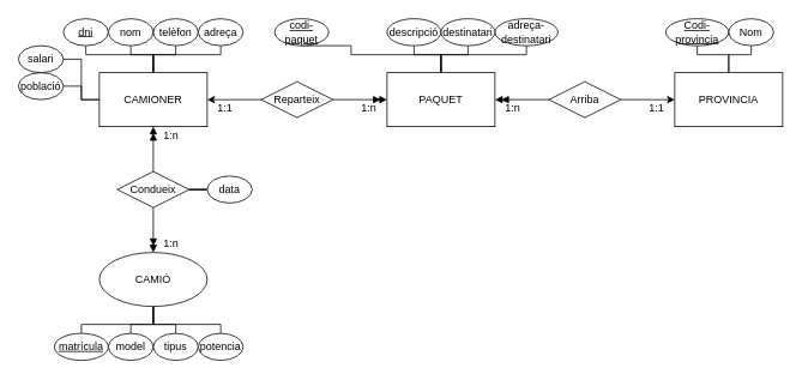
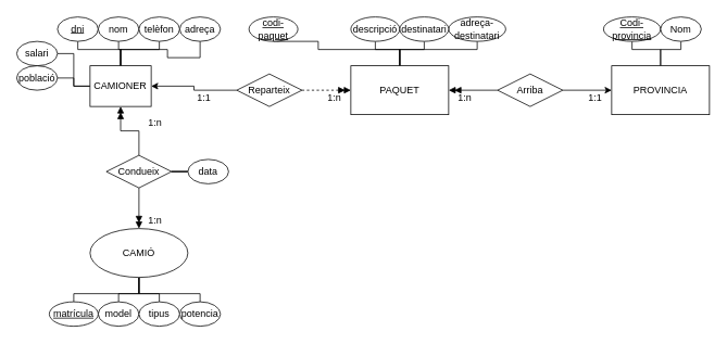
- <mxCell id="8" value="CAMIONER" style="rounded=0;whiteSpace=wrap;html=1;" parent="1" vertex="1"><mxGeometry x="110" y="80" width="120" height="60" as="geometry" /></mxCell>
+ <mxCell id="8" value="CAMIONER" style="rounded=0;whiteSpace=wrap;html=1;" parent="1" vertex="1"><mxGeometry x="110" y="80" width="75" height="50" as="geometry" /></mxCell>
- <mxCell id="15" style="edgeStyle=orthogonalEdgeStyle;rounded=0;orthogonalLoop=1;jettySize=auto;html=1;entryX=0;entryY=0.5;entryDx=0;entryDy=0;endArrow=doubleBlock;endFill=1;" parent="1" source="16" target="13" edge="1"><mxGeometry relative="1" as="geometry" /></mxCell>
+ <mxCell id="15" style="edgeStyle=orthogonalEdgeStyle;rounded=0;orthogonalLoop=1;jettySize=auto;html=1;entryX=0;entryY=0.5;entryDx=0;entryDy=0;endArrow=doubleBlock;endFill=1;dashed=1;" parent="1" source="16" target="13" edge="1"><mxGeometry relative="1" as="geometry" /></mxCell>
